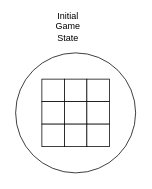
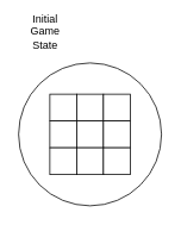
- <mxCell id="13" value="Initial Game State" style="text;html=1;align=center;verticalAlign=middle;whiteSpace=wrap;rounded=0;" vertex="1" parent="1"><mxGeometry x="60" y="20" width="60" height="30" as="geometry" /></mxCell>
+ <mxCell id="13" value="Initial Game State" style="text;html=1;align=center;verticalAlign=middle;whiteSpace=wrap;rounded=0;" vertex="1" parent="1"><mxGeometry x="20" y="20" width="60" height="30" as="geometry" /></mxCell>
